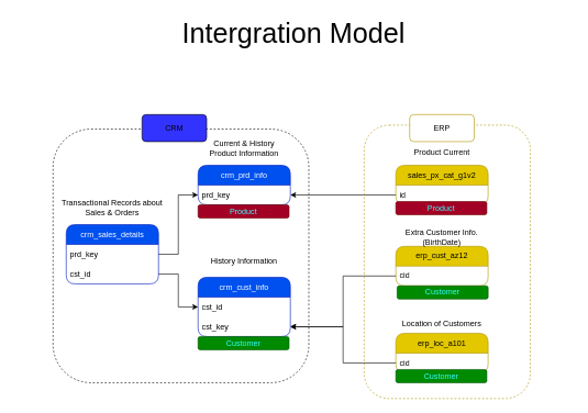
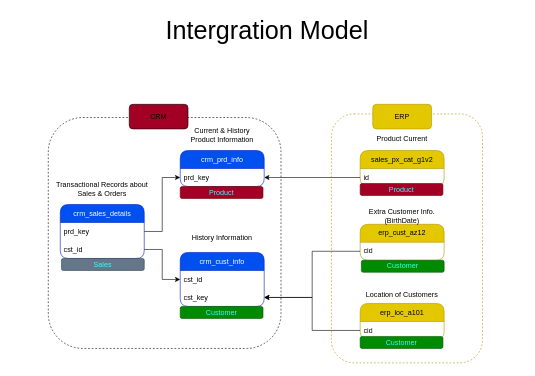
- <mxCell id="30" value="CRM" style="rounded=1;whiteSpace=wrap;html=1;fillColor=#3333FF;" parent="1" vertex="1"><mxGeometry x="215" y="173" width="98" height="41" as="geometry" /></mxCell>
+ <mxCell id="30" value="CRM" style="rounded=1;whiteSpace=wrap;html=1;fillColor=#a20025;" parent="1" vertex="1"><mxGeometry x="215" y="173" width="98" height="41" as="geometry" /></mxCell>
- <mxCell id="31" value="ERP" style="rounded=1;whiteSpace=wrap;html=1;fillColor=#ffffff;fontColor=#000000;strokeColor=#B09500;" parent="1" vertex="1"><mxGeometry x="621" y="173" width="98" height="41" as="geometry" /></mxCell>
+ <mxCell id="31" value="ERP" style="rounded=1;whiteSpace=wrap;html=1;fillColor=#e3c800;fontColor=#000000;strokeColor=#B09500;" parent="1" vertex="1"><mxGeometry x="621" y="173" width="98" height="41" as="geometry" /></mxCell>
+ <mxCell id="37" value="&lt;font style=&quot;color: rgb(51, 255, 255);&quot;&gt;Sales&lt;/font&gt;" style="text;html=1;strokeColor=#314354;fillColor=#647687;align=center;verticalAlign=middle;whiteSpace=wrap;overflow=hidden;fontColor=#ffffff;rounded=1;" vertex="1" parent="1"><mxGeometry x="102" y="430" width="138" height="20" as="geometry" /></mxCell>
